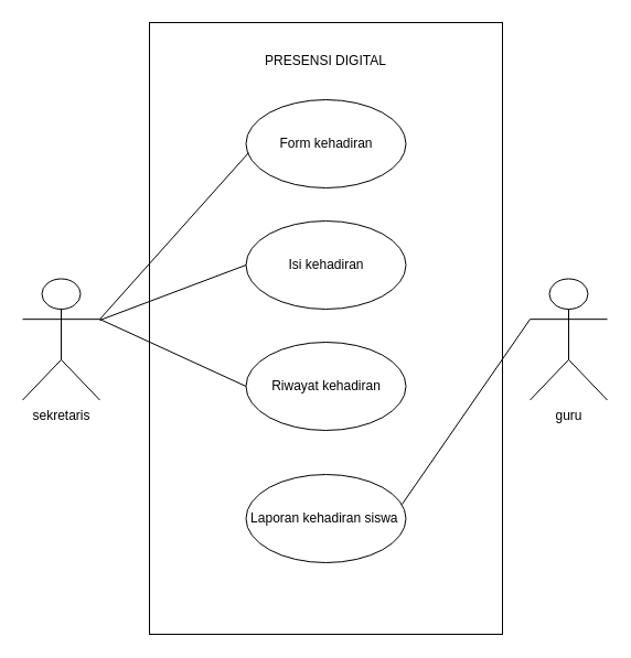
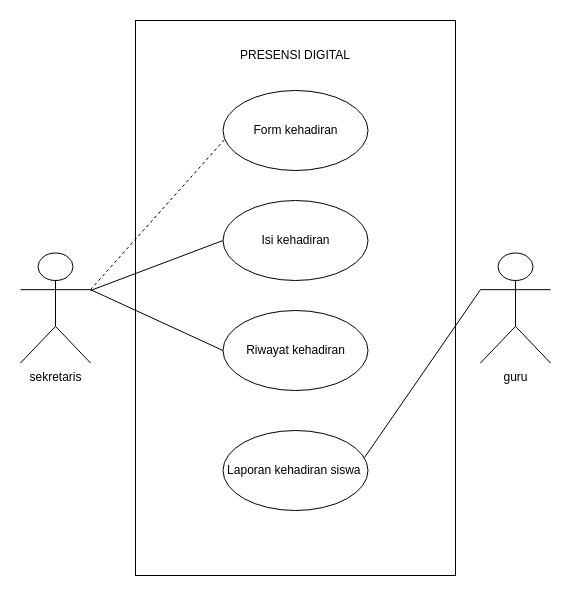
- <mxCell id="10" value="" style="endArrow=none;html=1;rounded=0;exitX=1;exitY=0.333;exitDx=0;exitDy=0;exitPerimeter=0;entryX=0.017;entryY=0.6;entryDx=0;entryDy=0;entryPerimeter=0;" edge="1" parent="1" source="3" target="6"><mxGeometry width="50" height="50" relative="1" as="geometry"><mxPoint x="270" y="370" as="sourcePoint" /><mxPoint x="320" y="320" as="targetPoint" /></mxGeometry></mxCell>
+ <mxCell id="10" value="" style="endArrow=none;html=1;rounded=0;exitX=1;exitY=0.333;exitDx=0;exitDy=0;exitPerimeter=0;entryX=0.017;entryY=0.6;entryDx=0;entryDy=0;entryPerimeter=0;dashed=1;" edge="1" parent="1" source="3" target="6"><mxGeometry width="50" height="50" relative="1" as="geometry"><mxPoint x="270" y="370" as="sourcePoint" /><mxPoint x="320" y="320" as="targetPoint" /></mxGeometry></mxCell>
